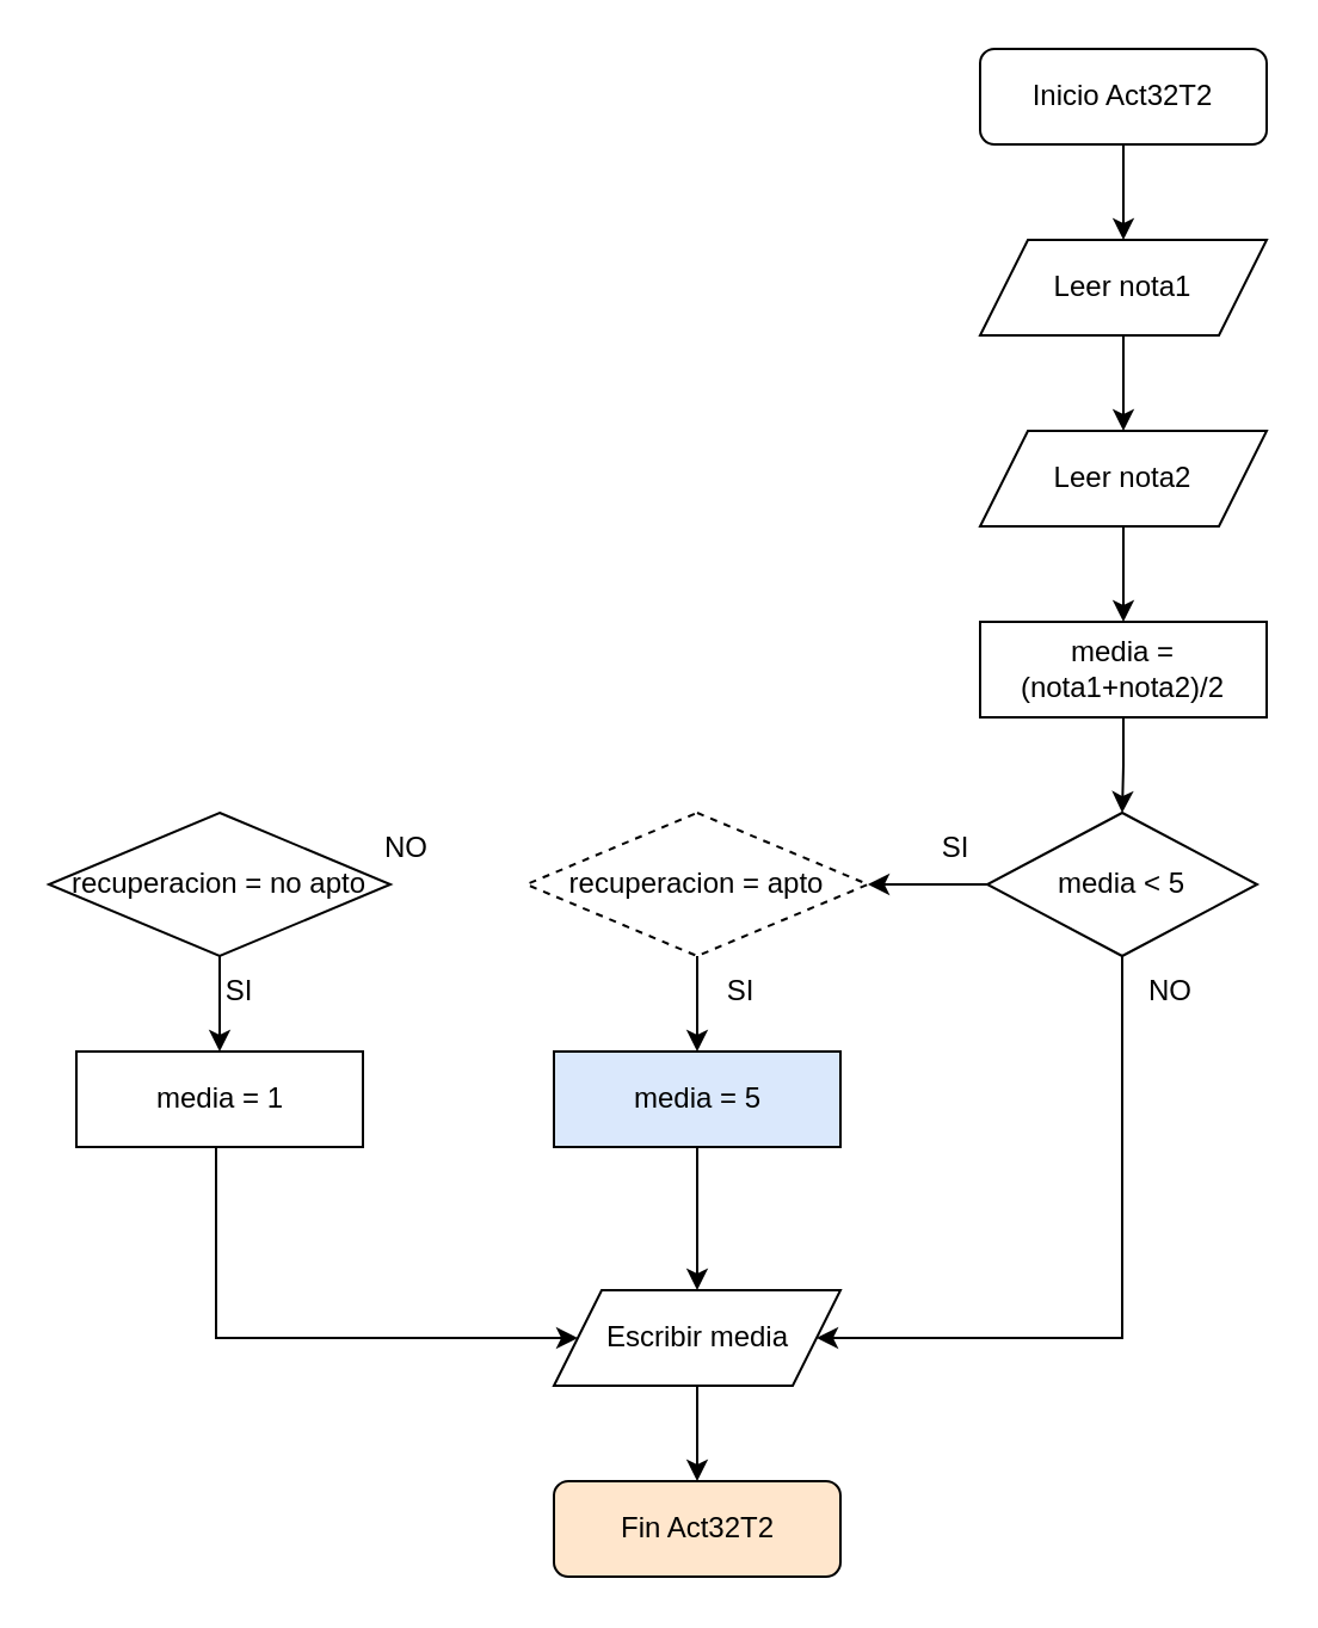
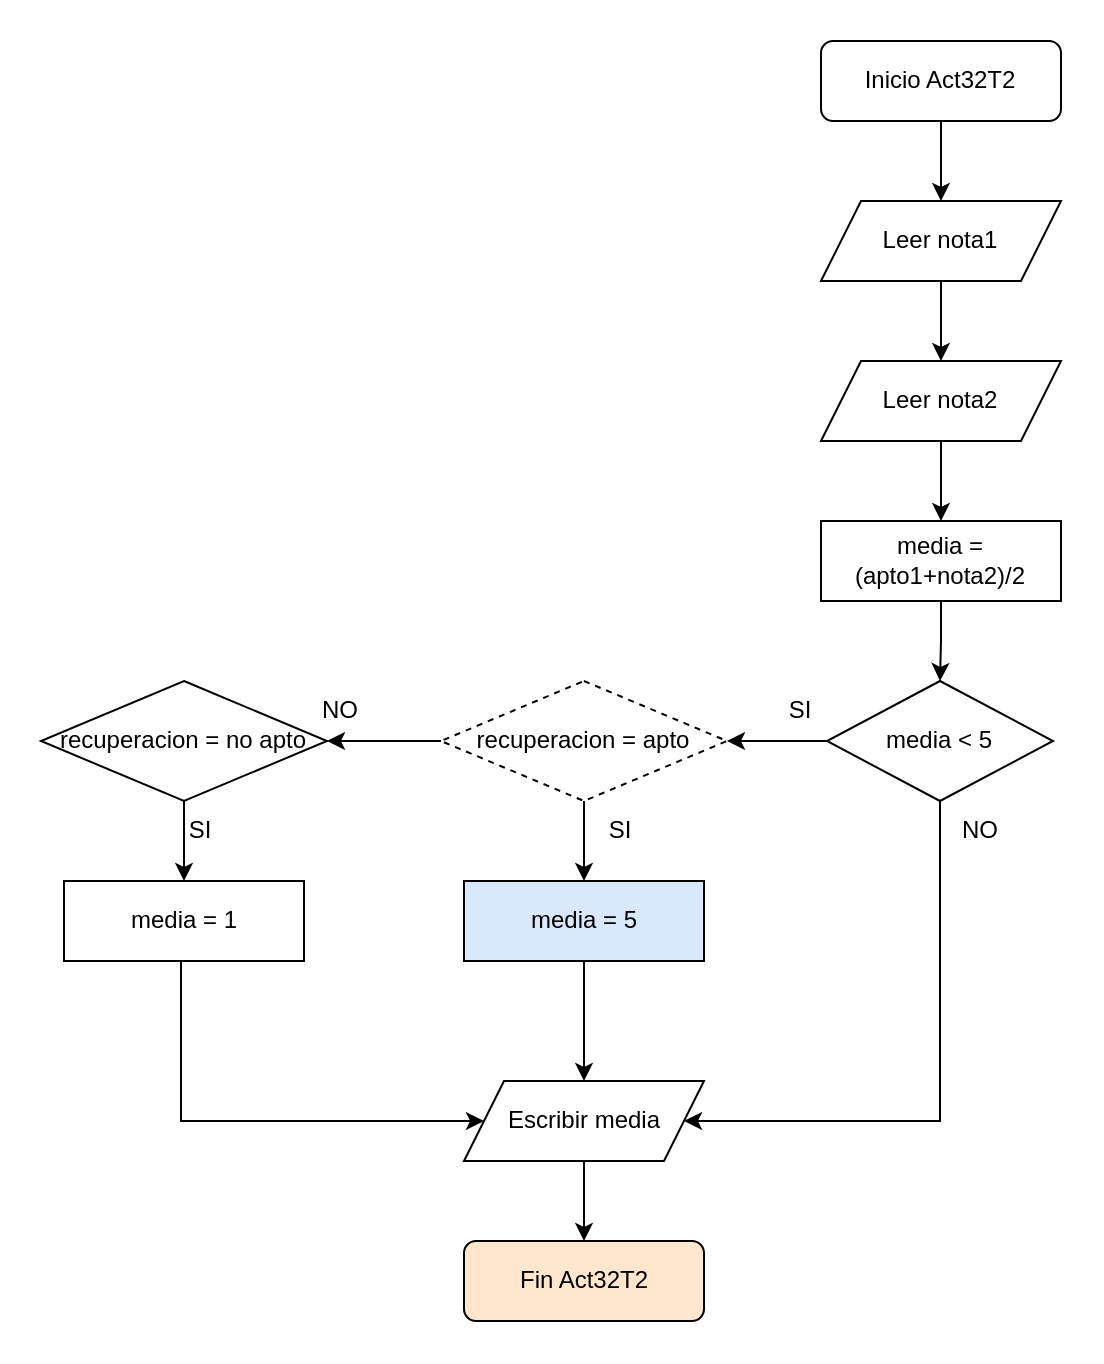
- <mxCell id="9" value="media = (nota1+nota2)/2" style="rounded=0;whiteSpace=wrap;html=1;" vertex="1" parent="1"><mxGeometry x="410" y="260" width="120" height="40" as="geometry" /></mxCell>
+ <mxCell id="9" value="media = (apto1+nota2)/2" style="rounded=0;whiteSpace=wrap;html=1;" vertex="1" parent="1"><mxGeometry x="410" y="260" width="120" height="40" as="geometry" /></mxCell>
+ <mxCell id="15" value="" style="edgeStyle=orthogonalEdgeStyle;rounded=0;orthogonalLoop=1;jettySize=auto;html=1;" edge="1" parent="1" source="17" target="19"><mxGeometry relative="1" as="geometry" /></mxCell>
